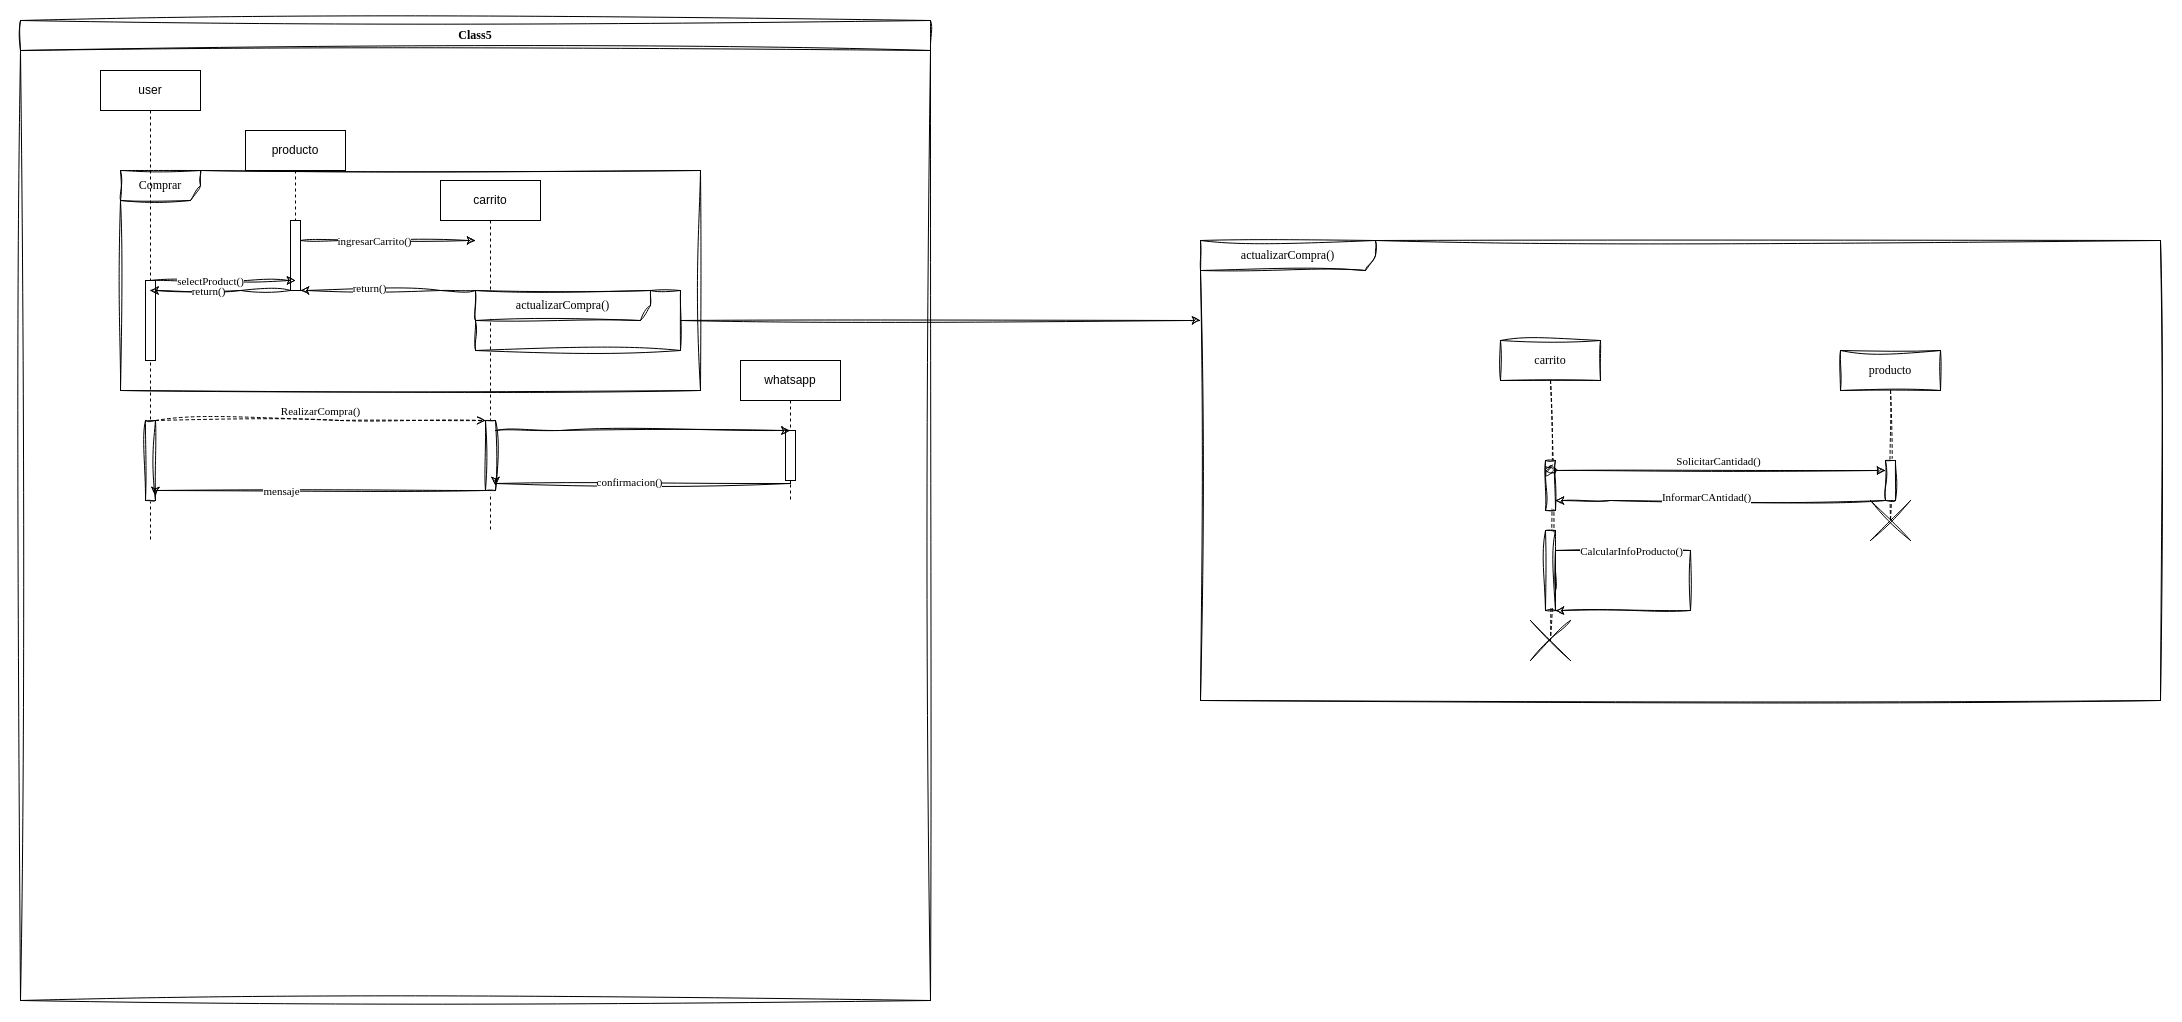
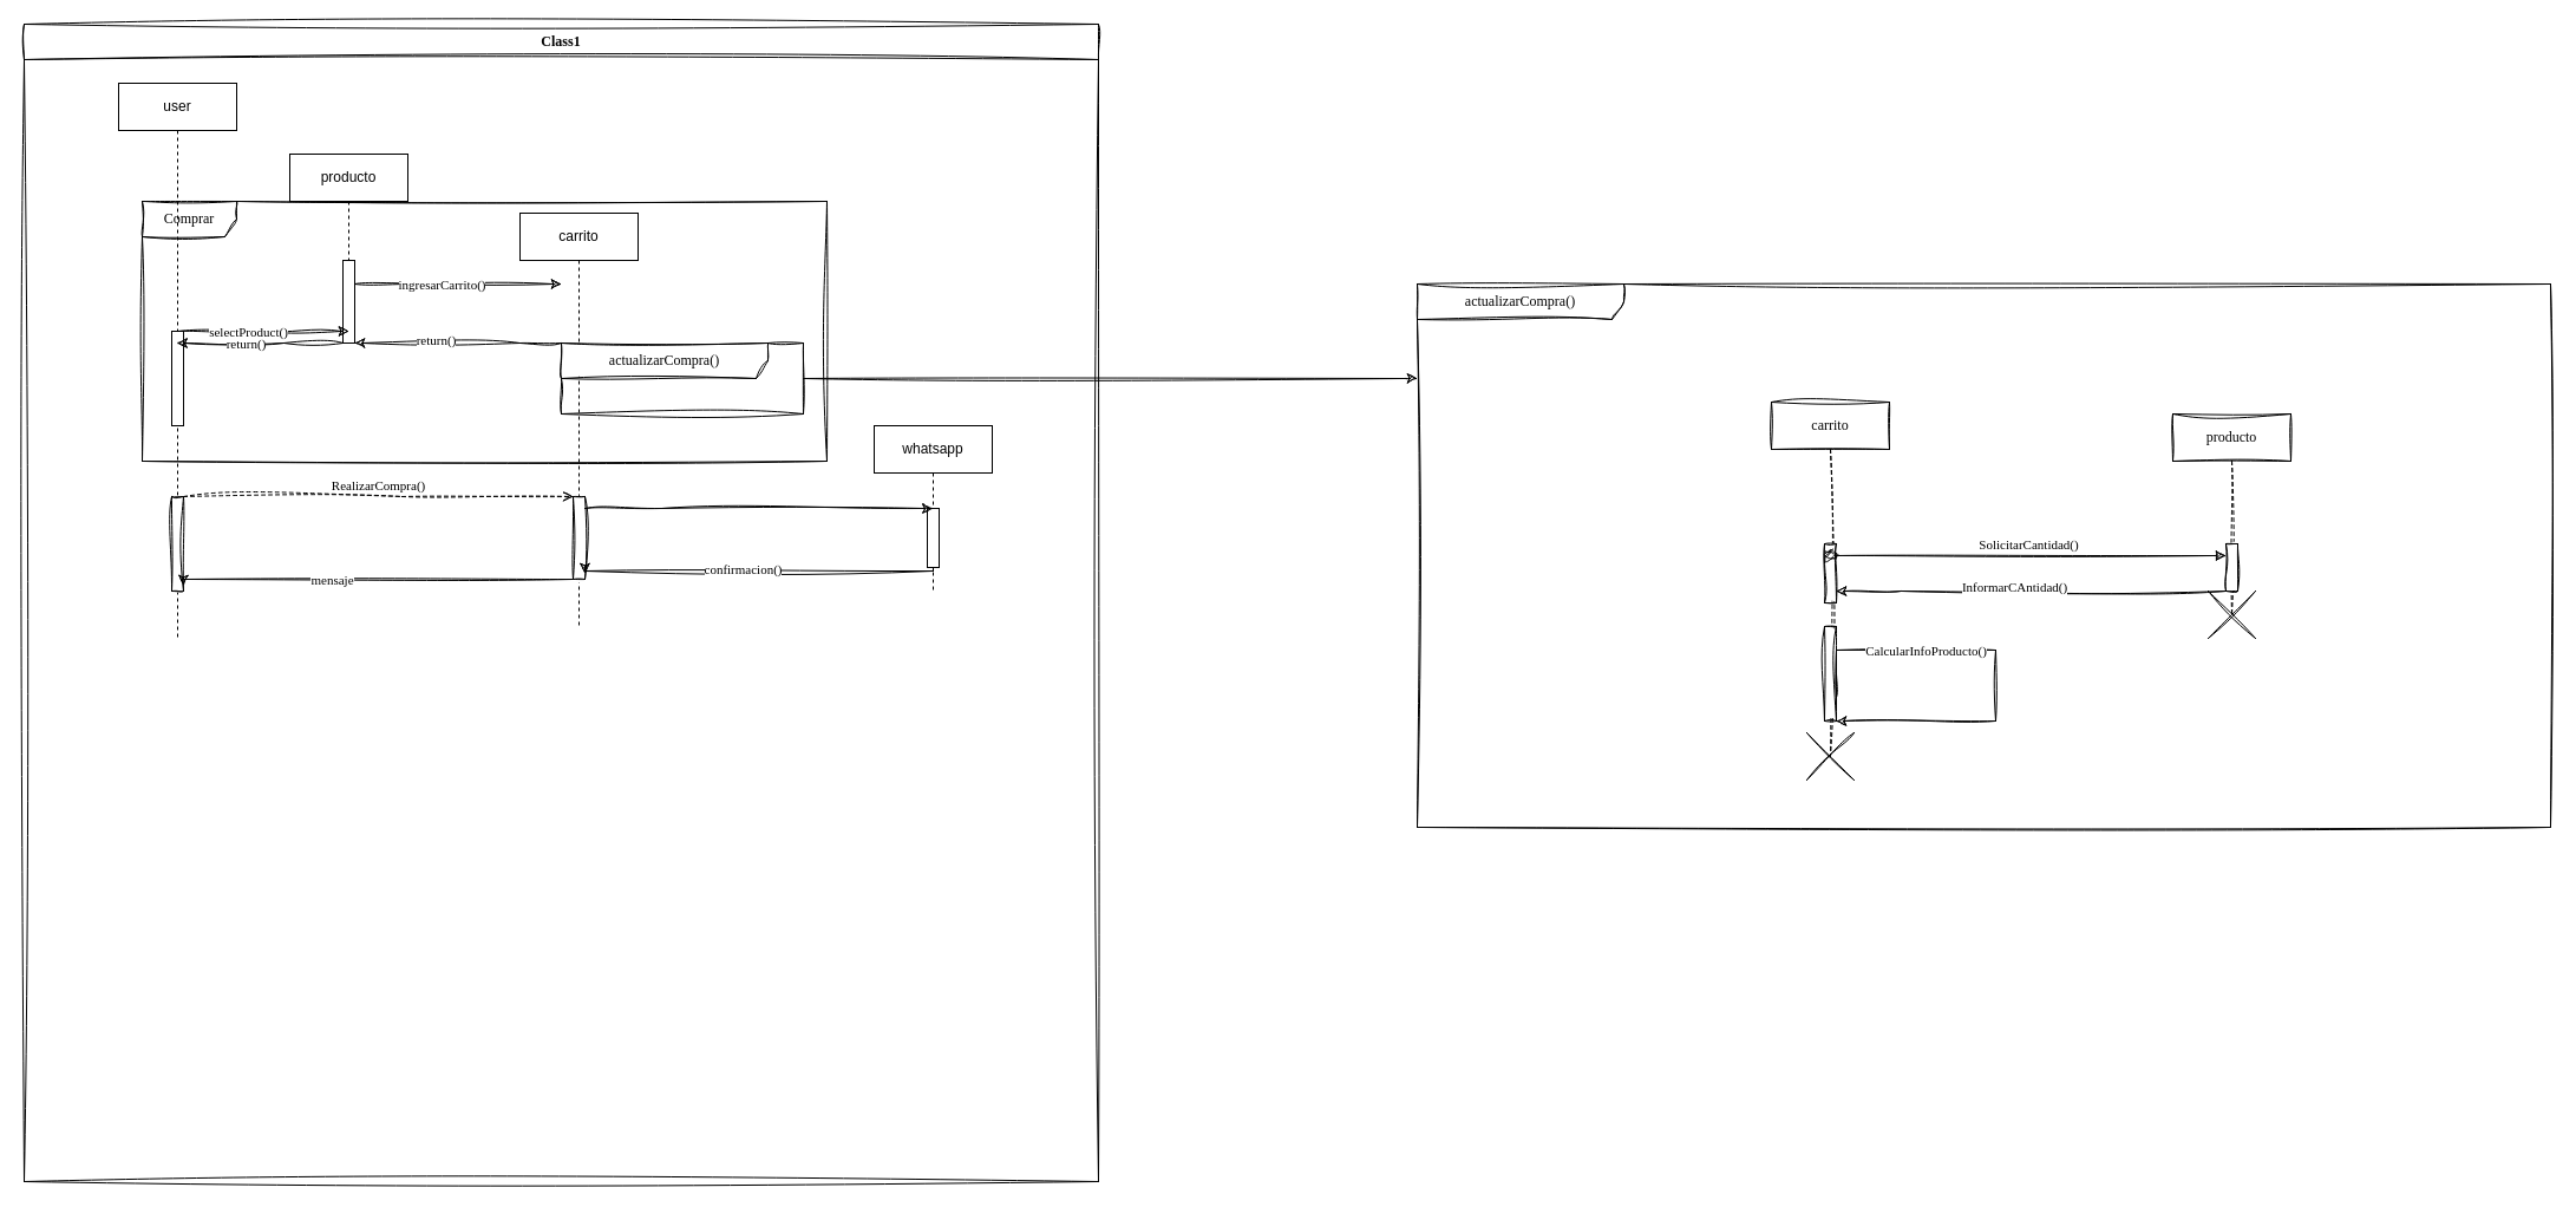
- <mxCell id="7" value="Class5" style="swimlane;fontStyle=1;align=center;horizontal=1;startSize=30;collapsible=0;html=1;whiteSpace=wrap;sketch=1;hachureGap=4;jiggle=2;curveFitting=1;fontFamily=Architects Daughter;fontSource=https%3A%2F%2Ffonts.googleapis.com%2Fcss%3Ffamily%3DArchitects%2BDaughter;" vertex="1" parent="1"><mxGeometry x="20" y="20" width="910" height="980" as="geometry" /></mxCell>
+ <mxCell id="7" value="Class1" style="swimlane;fontStyle=1;align=center;horizontal=1;startSize=30;collapsible=0;html=1;whiteSpace=wrap;sketch=1;hachureGap=4;jiggle=2;curveFitting=1;fontFamily=Architects Daughter;fontSource=https%3A%2F%2Ffonts.googleapis.com%2Fcss%3Ffamily%3DArchitects%2BDaughter;" vertex="1" parent="1"><mxGeometry x="20" y="20" width="910" height="980" as="geometry" /></mxCell>
